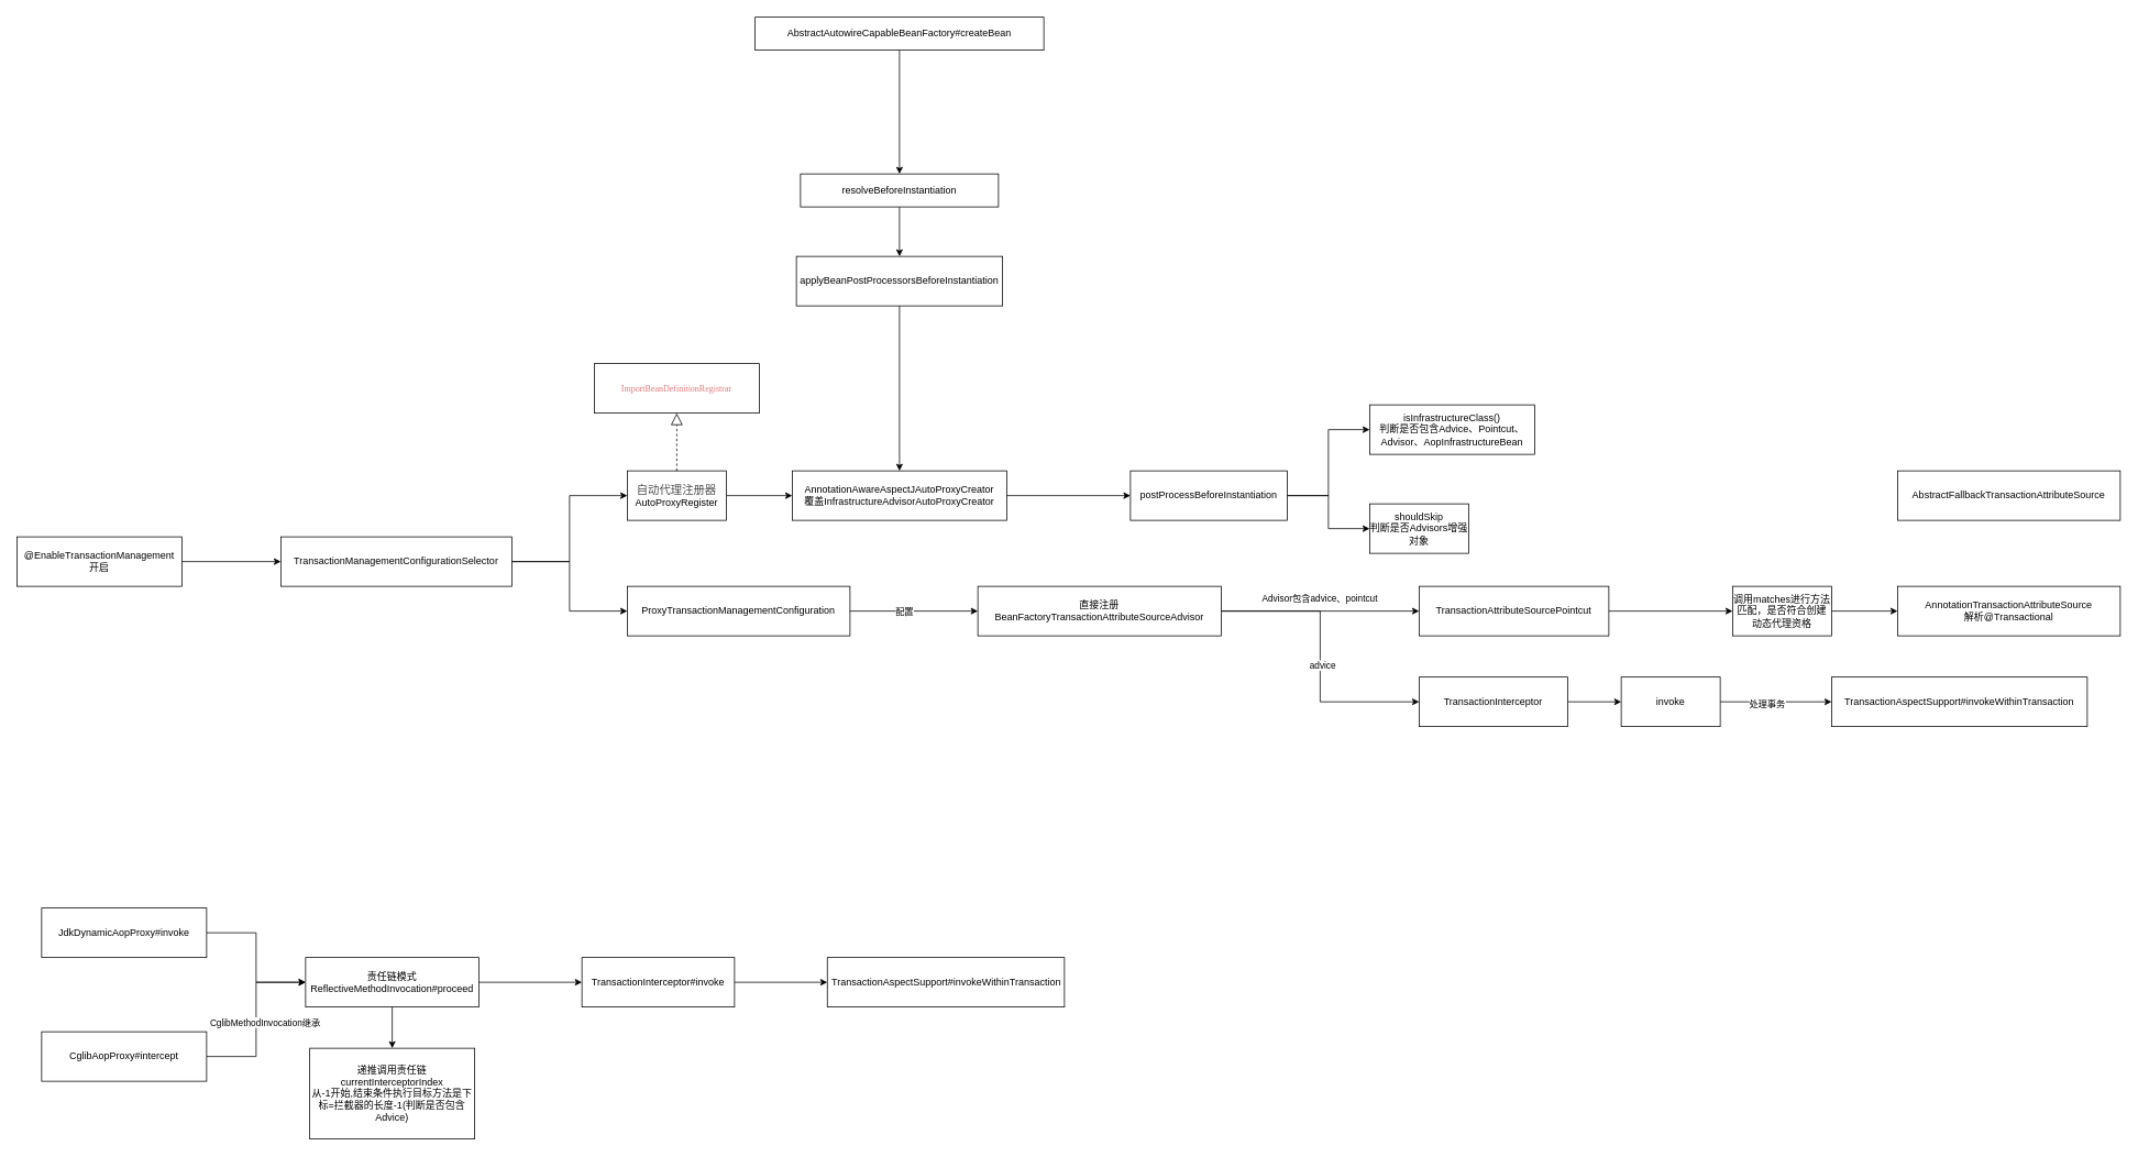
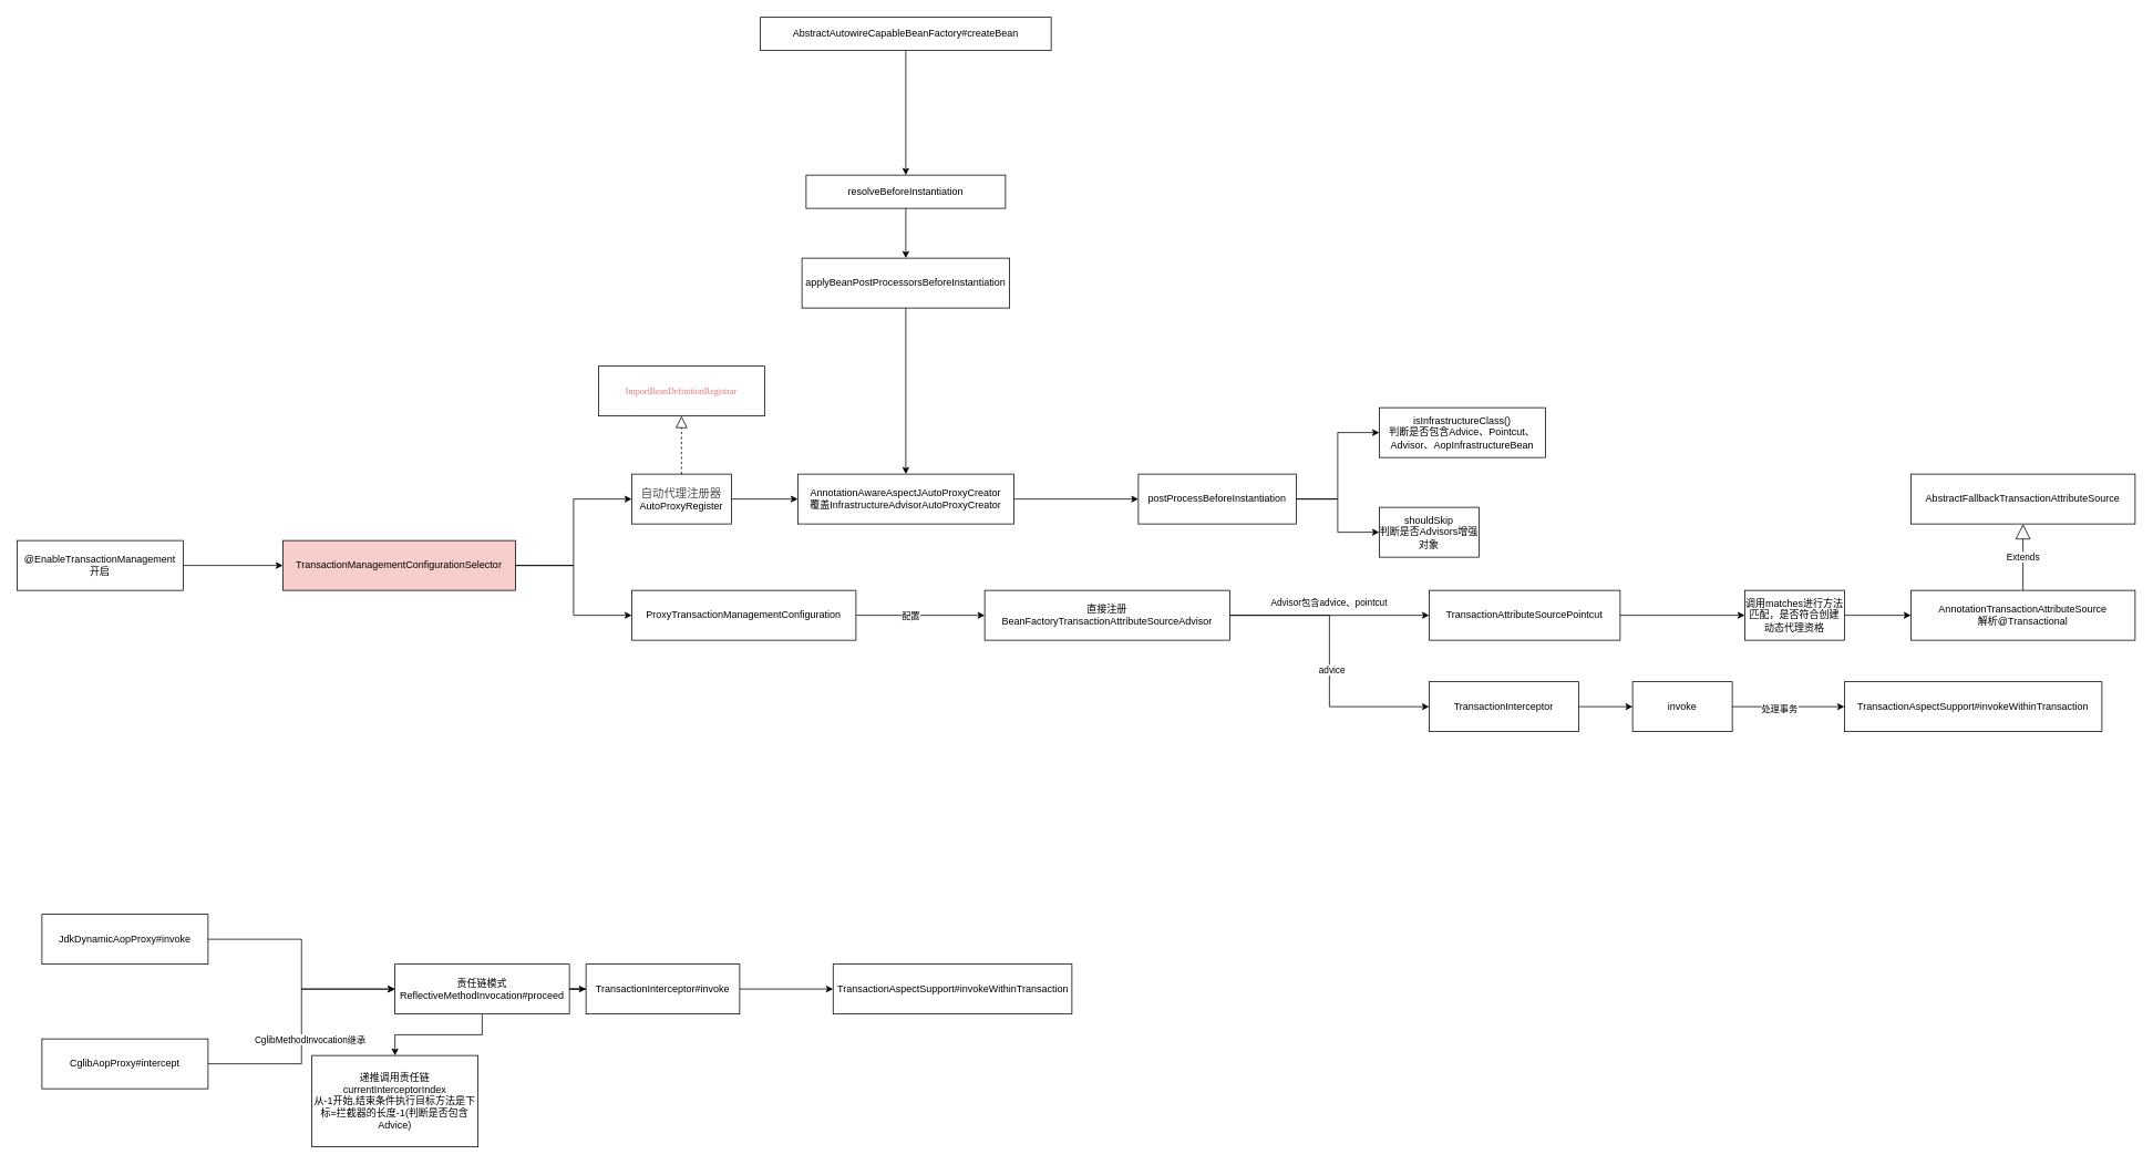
- <mxCell id="6" value="TransactionManagementConfigurationSelector" style="whiteSpace=wrap;html=1;rounded=0;" parent="1" vertex="1"><mxGeometry x="340" y="650" width="280" height="60" as="geometry" /></mxCell>
+ <mxCell id="6" value="TransactionManagementConfigurationSelector" style="whiteSpace=wrap;html=1;rounded=0;fillColor=#f8cecc;" parent="1" vertex="1"><mxGeometry x="340" y="650" width="280" height="60" as="geometry" /></mxCell>
+ <mxCell id="32" value="Extends" style="endArrow=block;endSize=16;endFill=0;html=1;rounded=0;exitX=0.5;exitY=0;exitDx=0;exitDy=0;entryX=0.5;entryY=1;entryDx=0;entryDy=0;" parent="1" source="31" target="33" edge="1"><mxGeometry width="160" relative="1" as="geometry"><mxPoint x="2440" y="690" as="sourcePoint" /><mxPoint x="2435" y="640" as="targetPoint" /></mxGeometry></mxCell>
- <mxCell id="49" value="责任链模式&lt;br&gt;ReflectiveMethodInvocation#proceed" style="whiteSpace=wrap;html=1;rounded=0;" vertex="1" parent="1"><mxGeometry x="370" y="1160" width="210" height="60" as="geometry" /></mxCell>
+ <mxCell id="49" value="责任链模式&lt;br&gt;ReflectiveMethodInvocation#proceed" style="whiteSpace=wrap;html=1;rounded=0;" vertex="1" parent="1"><mxGeometry x="475" y="1160" width="210" height="60" as="geometry" /></mxCell>
